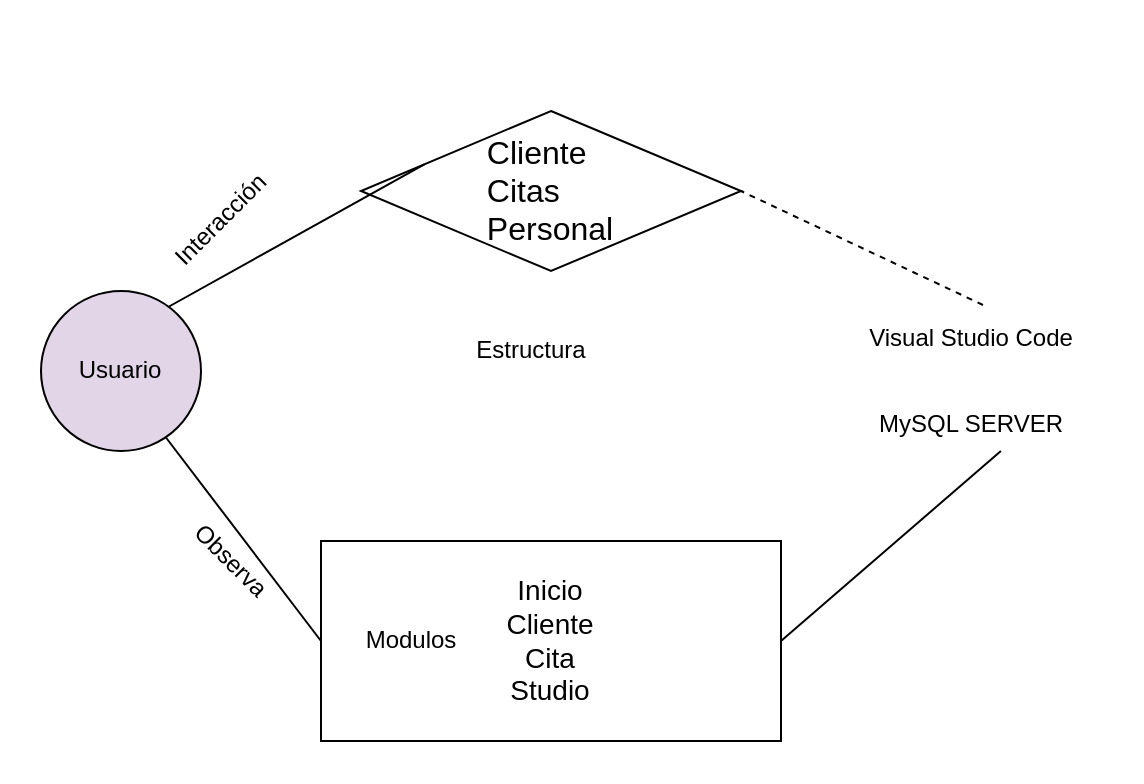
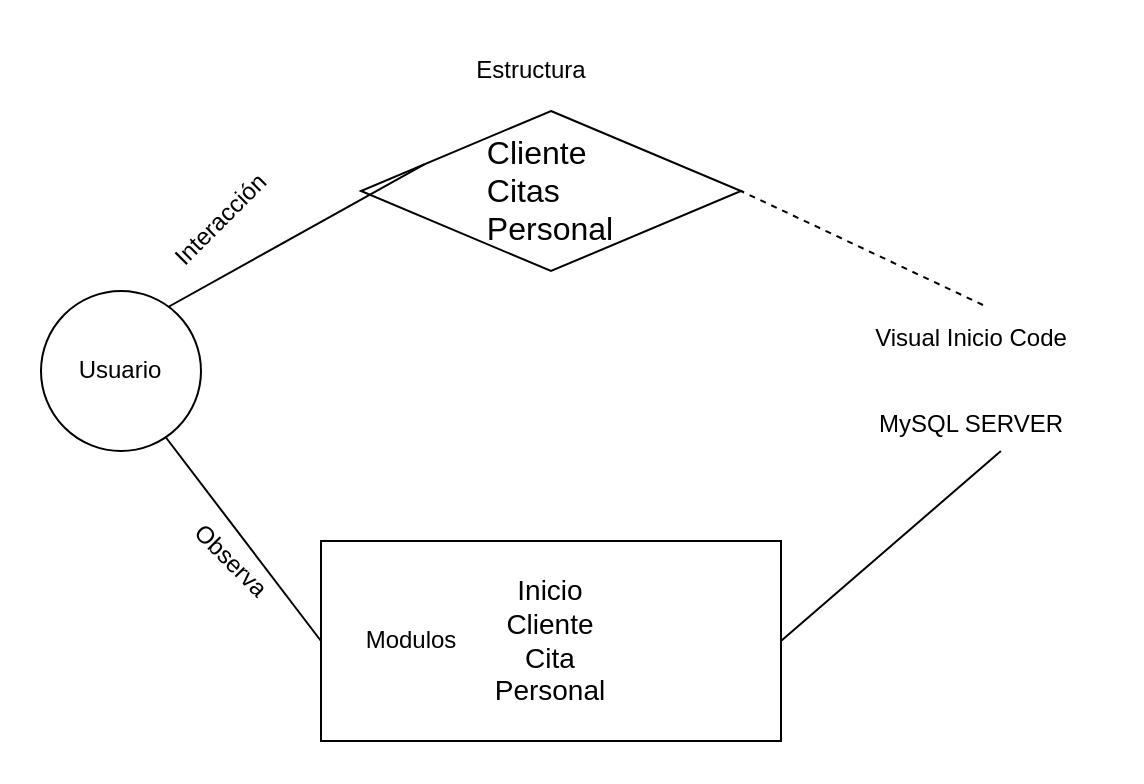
- <mxCell id="6" value="&lt;font style=&quot;vertical-align: inherit;&quot;&gt;&lt;font style=&quot;vertical-align: inherit;&quot;&gt;Estructura&lt;/font&gt;&lt;/font&gt;" style="text;html=1;align=center;verticalAlign=middle;resizable=0;points=[];autosize=1;strokeColor=none;fillColor=none;" vertex="1" parent="1"><mxGeometry x="225" y="160" width="80" height="30" as="geometry" /></mxCell>
+ <mxCell id="6" value="&lt;font style=&quot;vertical-align: inherit;&quot;&gt;&lt;font style=&quot;vertical-align: inherit;&quot;&gt;Estructura&lt;/font&gt;&lt;/font&gt;" style="text;html=1;align=center;verticalAlign=middle;resizable=0;points=[];autosize=1;strokeColor=none;fillColor=none;" vertex="1" parent="1"><mxGeometry x="225" y="20" width="80" height="30" as="geometry" /></mxCell>
- <mxCell id="7" value="&lt;font style=&quot;vertical-align: inherit;&quot;&gt;&lt;font style=&quot;vertical-align: inherit;&quot;&gt;&lt;font style=&quot;vertical-align: inherit;&quot;&gt;&lt;font style=&quot;vertical-align: inherit;&quot;&gt;Usuario&lt;/font&gt;&lt;/font&gt;&lt;/font&gt;&lt;/font&gt;" style="ellipse;whiteSpace=wrap;html=1;aspect=fixed;fillColor=#e1d5e7;" vertex="1" parent="1"><mxGeometry x="20" y="145" width="80" height="80" as="geometry" /></mxCell>
+ <mxCell id="7" value="&lt;font style=&quot;vertical-align: inherit;&quot;&gt;&lt;font style=&quot;vertical-align: inherit;&quot;&gt;&lt;font style=&quot;vertical-align: inherit;&quot;&gt;&lt;font style=&quot;vertical-align: inherit;&quot;&gt;Usuario&lt;/font&gt;&lt;/font&gt;&lt;/font&gt;&lt;/font&gt;" style="ellipse;whiteSpace=wrap;html=1;aspect=fixed;" vertex="1" parent="1"><mxGeometry x="20" y="145" width="80" height="80" as="geometry" /></mxCell>
- <mxCell id="11" value="&lt;font style=&quot;vertical-align: inherit;&quot;&gt;&lt;font style=&quot;vertical-align: inherit;&quot;&gt;Visual Studio Code&lt;br&gt;&lt;br&gt;&lt;br&gt;MySQL SERVER&lt;br&gt;&lt;/font&gt;&lt;/font&gt;" style="text;html=1;align=center;verticalAlign=middle;resizable=0;points=[];autosize=1;strokeColor=none;fillColor=none;" vertex="1" parent="1"><mxGeometry x="420" y="155" width="130" height="70" as="geometry" /></mxCell>
+ <mxCell id="11" value="&lt;font style=&quot;vertical-align: inherit;&quot;&gt;&lt;font style=&quot;vertical-align: inherit;&quot;&gt;Visual Inicio Code&lt;br&gt;&lt;br&gt;&lt;br&gt;MySQL SERVER&lt;br&gt;&lt;/font&gt;&lt;/font&gt;" style="text;html=1;align=center;verticalAlign=middle;resizable=0;points=[];autosize=1;strokeColor=none;fillColor=none;" vertex="1" parent="1"><mxGeometry x="420" y="155" width="130" height="70" as="geometry" /></mxCell>
- <mxCell id="3" value="&lt;font style=&quot;font-size: 14px;&quot;&gt;&lt;font style=&quot;border-color: var(--border-color); vertical-align: inherit;&quot;&gt;&lt;font style=&quot;vertical-align: inherit;&quot;&gt;&lt;font style=&quot;vertical-align: inherit;&quot;&gt;&lt;font style=&quot;vertical-align: inherit;&quot;&gt;&lt;font style=&quot;vertical-align: inherit;&quot;&gt;&lt;font style=&quot;vertical-align: inherit;&quot;&gt;&lt;font style=&quot;vertical-align: inherit;&quot;&gt;Inicio &lt;/font&gt;&lt;/font&gt;&lt;/font&gt;&lt;/font&gt;&lt;/font&gt;&lt;/font&gt;&lt;/font&gt;&lt;br style=&quot;border-color: var(--border-color);&quot;&gt;&lt;font style=&quot;border-color: var(--border-color); vertical-align: inherit;&quot;&gt;&lt;font style=&quot;vertical-align: inherit;&quot;&gt;&lt;font style=&quot;vertical-align: inherit;&quot;&gt;&lt;font style=&quot;vertical-align: inherit;&quot;&gt;&lt;font style=&quot;vertical-align: inherit;&quot;&gt;&lt;font style=&quot;vertical-align: inherit;&quot;&gt;&lt;font style=&quot;vertical-align: inherit;&quot;&gt;Cliente &lt;/font&gt;&lt;/font&gt;&lt;/font&gt;&lt;/font&gt;&lt;/font&gt;&lt;/font&gt;&lt;/font&gt;&lt;br style=&quot;border-color: var(--border-color);&quot;&gt;&lt;font style=&quot;border-color: var(--border-color); vertical-align: inherit;&quot;&gt;&lt;font style=&quot;vertical-align: inherit;&quot;&gt;&lt;font style=&quot;vertical-align: inherit;&quot;&gt;&lt;font style=&quot;vertical-align: inherit;&quot;&gt;&lt;font style=&quot;vertical-align: inherit;&quot;&gt;&lt;font style=&quot;vertical-align: inherit;&quot;&gt;&lt;font style=&quot;vertical-align: inherit;&quot;&gt;Cita &lt;/font&gt;&lt;/font&gt;&lt;/font&gt;&lt;/font&gt;&lt;/font&gt;&lt;/font&gt;&lt;/font&gt;&lt;br style=&quot;border-color: var(--border-color);&quot;&gt;&lt;font style=&quot;border-color: var(--border-color); vertical-align: inherit;&quot;&gt;&lt;font style=&quot;vertical-align: inherit;&quot;&gt;&lt;font style=&quot;vertical-align: inherit;&quot;&gt;&lt;font style=&quot;vertical-align: inherit;&quot;&gt;&lt;font style=&quot;vertical-align: inherit;&quot;&gt;&lt;font style=&quot;vertical-align: inherit;&quot;&gt;&lt;font style=&quot;vertical-align: inherit;&quot;&gt;Studio&lt;/font&gt;&lt;/font&gt;&lt;/font&gt;&lt;/font&gt;&lt;/font&gt;&lt;/font&gt;&lt;/font&gt;&lt;/font&gt;" style="rounded=0;whiteSpace=wrap;html=1;" vertex="1" parent="1"><mxGeometry x="160" y="270" width="230" height="100" as="geometry" /></mxCell>
+ <mxCell id="3" value="&lt;font style=&quot;font-size: 14px;&quot;&gt;&lt;font style=&quot;border-color: var(--border-color); vertical-align: inherit;&quot;&gt;&lt;font style=&quot;vertical-align: inherit;&quot;&gt;&lt;font style=&quot;vertical-align: inherit;&quot;&gt;&lt;font style=&quot;vertical-align: inherit;&quot;&gt;&lt;font style=&quot;vertical-align: inherit;&quot;&gt;&lt;font style=&quot;vertical-align: inherit;&quot;&gt;&lt;font style=&quot;vertical-align: inherit;&quot;&gt;Inicio &lt;/font&gt;&lt;/font&gt;&lt;/font&gt;&lt;/font&gt;&lt;/font&gt;&lt;/font&gt;&lt;/font&gt;&lt;br style=&quot;border-color: var(--border-color);&quot;&gt;&lt;font style=&quot;border-color: var(--border-color); vertical-align: inherit;&quot;&gt;&lt;font style=&quot;vertical-align: inherit;&quot;&gt;&lt;font style=&quot;vertical-align: inherit;&quot;&gt;&lt;font style=&quot;vertical-align: inherit;&quot;&gt;&lt;font style=&quot;vertical-align: inherit;&quot;&gt;&lt;font style=&quot;vertical-align: inherit;&quot;&gt;&lt;font style=&quot;vertical-align: inherit;&quot;&gt;Cliente &lt;/font&gt;&lt;/font&gt;&lt;/font&gt;&lt;/font&gt;&lt;/font&gt;&lt;/font&gt;&lt;/font&gt;&lt;br style=&quot;border-color: var(--border-color);&quot;&gt;&lt;font style=&quot;border-color: var(--border-color); vertical-align: inherit;&quot;&gt;&lt;font style=&quot;vertical-align: inherit;&quot;&gt;&lt;font style=&quot;vertical-align: inherit;&quot;&gt;&lt;font style=&quot;vertical-align: inherit;&quot;&gt;&lt;font style=&quot;vertical-align: inherit;&quot;&gt;&lt;font style=&quot;vertical-align: inherit;&quot;&gt;&lt;font style=&quot;vertical-align: inherit;&quot;&gt;Cita &lt;/font&gt;&lt;/font&gt;&lt;/font&gt;&lt;/font&gt;&lt;/font&gt;&lt;/font&gt;&lt;/font&gt;&lt;br style=&quot;border-color: var(--border-color);&quot;&gt;&lt;font style=&quot;border-color: var(--border-color); vertical-align: inherit;&quot;&gt;&lt;font style=&quot;vertical-align: inherit;&quot;&gt;&lt;font style=&quot;vertical-align: inherit;&quot;&gt;&lt;font style=&quot;vertical-align: inherit;&quot;&gt;&lt;font style=&quot;vertical-align: inherit;&quot;&gt;&lt;font style=&quot;vertical-align: inherit;&quot;&gt;&lt;font style=&quot;vertical-align: inherit;&quot;&gt;Personal&lt;/font&gt;&lt;/font&gt;&lt;/font&gt;&lt;/font&gt;&lt;/font&gt;&lt;/font&gt;&lt;/font&gt;&lt;/font&gt;" style="rounded=0;whiteSpace=wrap;html=1;" vertex="1" parent="1"><mxGeometry x="160" y="270" width="230" height="100" as="geometry" /></mxCell>
